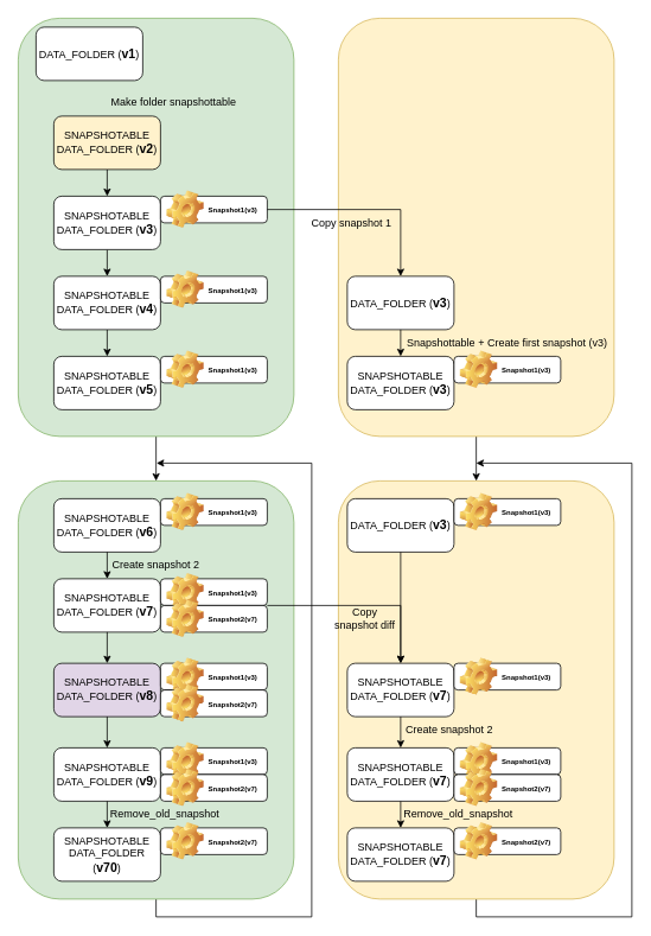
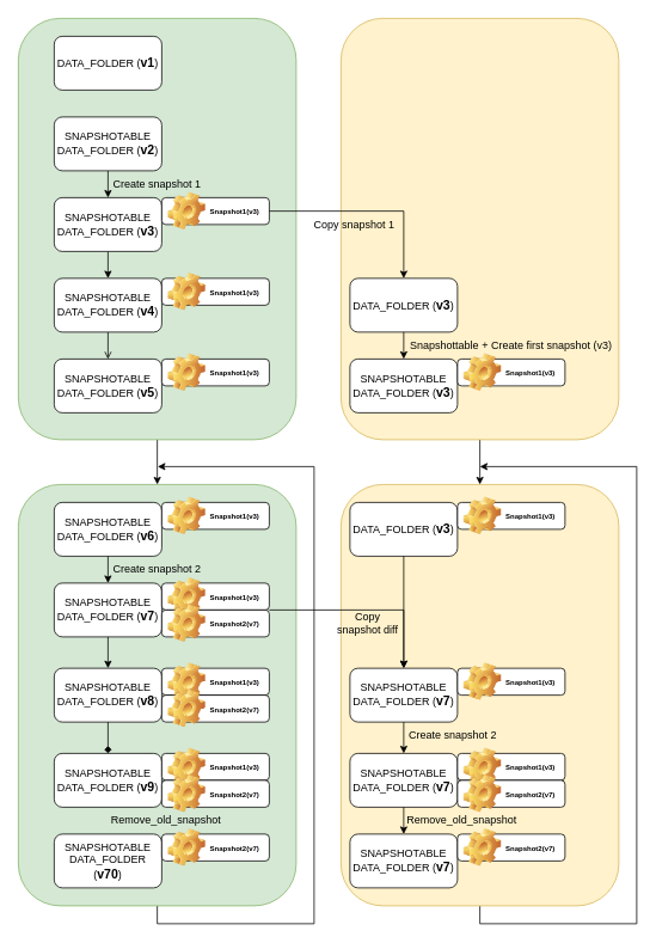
- <mxCell id="10" value="DATA_FOLDER (&lt;font style=&quot;font-size: 14px&quot;&gt;&lt;b&gt;v1&lt;/b&gt;&lt;/font&gt;)" style="rounded=1;whiteSpace=wrap;html=1;" parent="1" vertex="1"><mxGeometry x="40" y="30" width="120" height="60" as="geometry" /></mxCell>
+ <mxCell id="10" value="DATA_FOLDER (&lt;font style=&quot;font-size: 14px&quot;&gt;&lt;b&gt;v1&lt;/b&gt;&lt;/font&gt;)" style="rounded=1;whiteSpace=wrap;html=1;" parent="1" vertex="1"><mxGeometry x="60" y="40" width="120" height="60" as="geometry" /></mxCell>
- <mxCell id="13" value="Make folder snapshottable" style="text;html=1;strokeColor=none;fillColor=none;align=center;verticalAlign=middle;whiteSpace=wrap;rounded=0;" parent="1" vertex="1"><mxGeometry x="70" y="100" width="250" height="30" as="geometry" /></mxCell>
- <mxCell id="12" value="SNAPSHOTABLE DATA_FOLDER (&lt;font style=&quot;font-size: 14px&quot;&gt;&lt;b&gt;v2&lt;/b&gt;&lt;/font&gt;)" style="rounded=1;whiteSpace=wrap;html=1;fillColor=#fff2cc;" parent="1" vertex="1"><mxGeometry x="60" y="130" width="120" height="60" as="geometry" /></mxCell>
+ <mxCell id="12" value="SNAPSHOTABLE DATA_FOLDER (&lt;font style=&quot;font-size: 14px&quot;&gt;&lt;b&gt;v2&lt;/b&gt;&lt;/font&gt;)" style="rounded=1;whiteSpace=wrap;html=1;" parent="1" vertex="1"><mxGeometry x="60" y="130" width="120" height="60" as="geometry" /></mxCell>
+ <mxCell id="33" value="Create snapshot 1" style="text;html=1;strokeColor=none;fillColor=none;align=center;verticalAlign=middle;whiteSpace=wrap;rounded=0;" parent="1" vertex="1"><mxGeometry x="50" y="190" width="250" height="30" as="geometry" /></mxCell>
- <mxCell id="18" style="edgeStyle=orthogonalEdgeStyle;rounded=0;orthogonalLoop=1;jettySize=auto;html=1;exitX=0.5;exitY=1;exitDx=0;exitDy=0;entryX=0.5;entryY=0;entryDx=0;entryDy=0;fontSize=8;" parent="1" source="19" target="23" edge="1"><mxGeometry relative="1" as="geometry" /></mxCell>
+ <mxCell id="18" style="edgeStyle=orthogonalEdgeStyle;rounded=0;orthogonalLoop=1;jettySize=auto;html=1;exitX=0.5;exitY=1;exitDx=0;exitDy=0;entryX=0.5;entryY=0;entryDx=0;entryDy=0;fontSize=8;endArrow=open;" parent="1" source="19" target="23" edge="1"><mxGeometry relative="1" as="geometry" /></mxCell>
- <mxCell id="39" value="SNAPSHOTABLE DATA_FOLDER (&lt;font style=&quot;font-size: 14px&quot;&gt;&lt;b&gt;v8&lt;/b&gt;&lt;/font&gt;)" style="rounded=1;whiteSpace=wrap;html=1;fillColor=#e1d5e7;" parent="1" vertex="1"><mxGeometry x="60" y="745" width="120" height="60" as="geometry" /></mxCell>
+ <mxCell id="39" value="SNAPSHOTABLE DATA_FOLDER (&lt;font style=&quot;font-size: 14px&quot;&gt;&lt;b&gt;v8&lt;/b&gt;&lt;/font&gt;)" style="rounded=1;whiteSpace=wrap;html=1;" parent="1" vertex="1"><mxGeometry x="60" y="745" width="120" height="60" as="geometry" /></mxCell>
- <mxCell id="55" value="" style="endArrow=classic;html=1;rounded=0;fontSize=8;exitX=0.5;exitY=1;exitDx=0;exitDy=0;" parent="1" source="39" target="47" edge="1"><mxGeometry width="50" height="50" relative="1" as="geometry"><mxPoint x="520" y="660" as="sourcePoint" /><mxPoint x="570" y="610" as="targetPoint" /></mxGeometry></mxCell>
+ <mxCell id="55" value="" style="endArrow=diamond;html=1;rounded=0;fontSize=8;exitX=0.5;exitY=1;exitDx=0;exitDy=0;" parent="1" source="39" target="47" edge="1"><mxGeometry width="50" height="50" relative="1" as="geometry"><mxPoint x="520" y="660" as="sourcePoint" /><mxPoint x="570" y="610" as="targetPoint" /></mxGeometry></mxCell>
- <mxCell id="61" value="" style="endArrow=classic;html=1;rounded=0;fontSize=8;exitX=0.5;exitY=1;exitDx=0;exitDy=0;" parent="1" source="47" target="56" edge="1"><mxGeometry width="50" height="50" relative="1" as="geometry"><mxPoint x="520" y="860" as="sourcePoint" /><mxPoint x="570" y="810" as="targetPoint" /></mxGeometry></mxCell>
